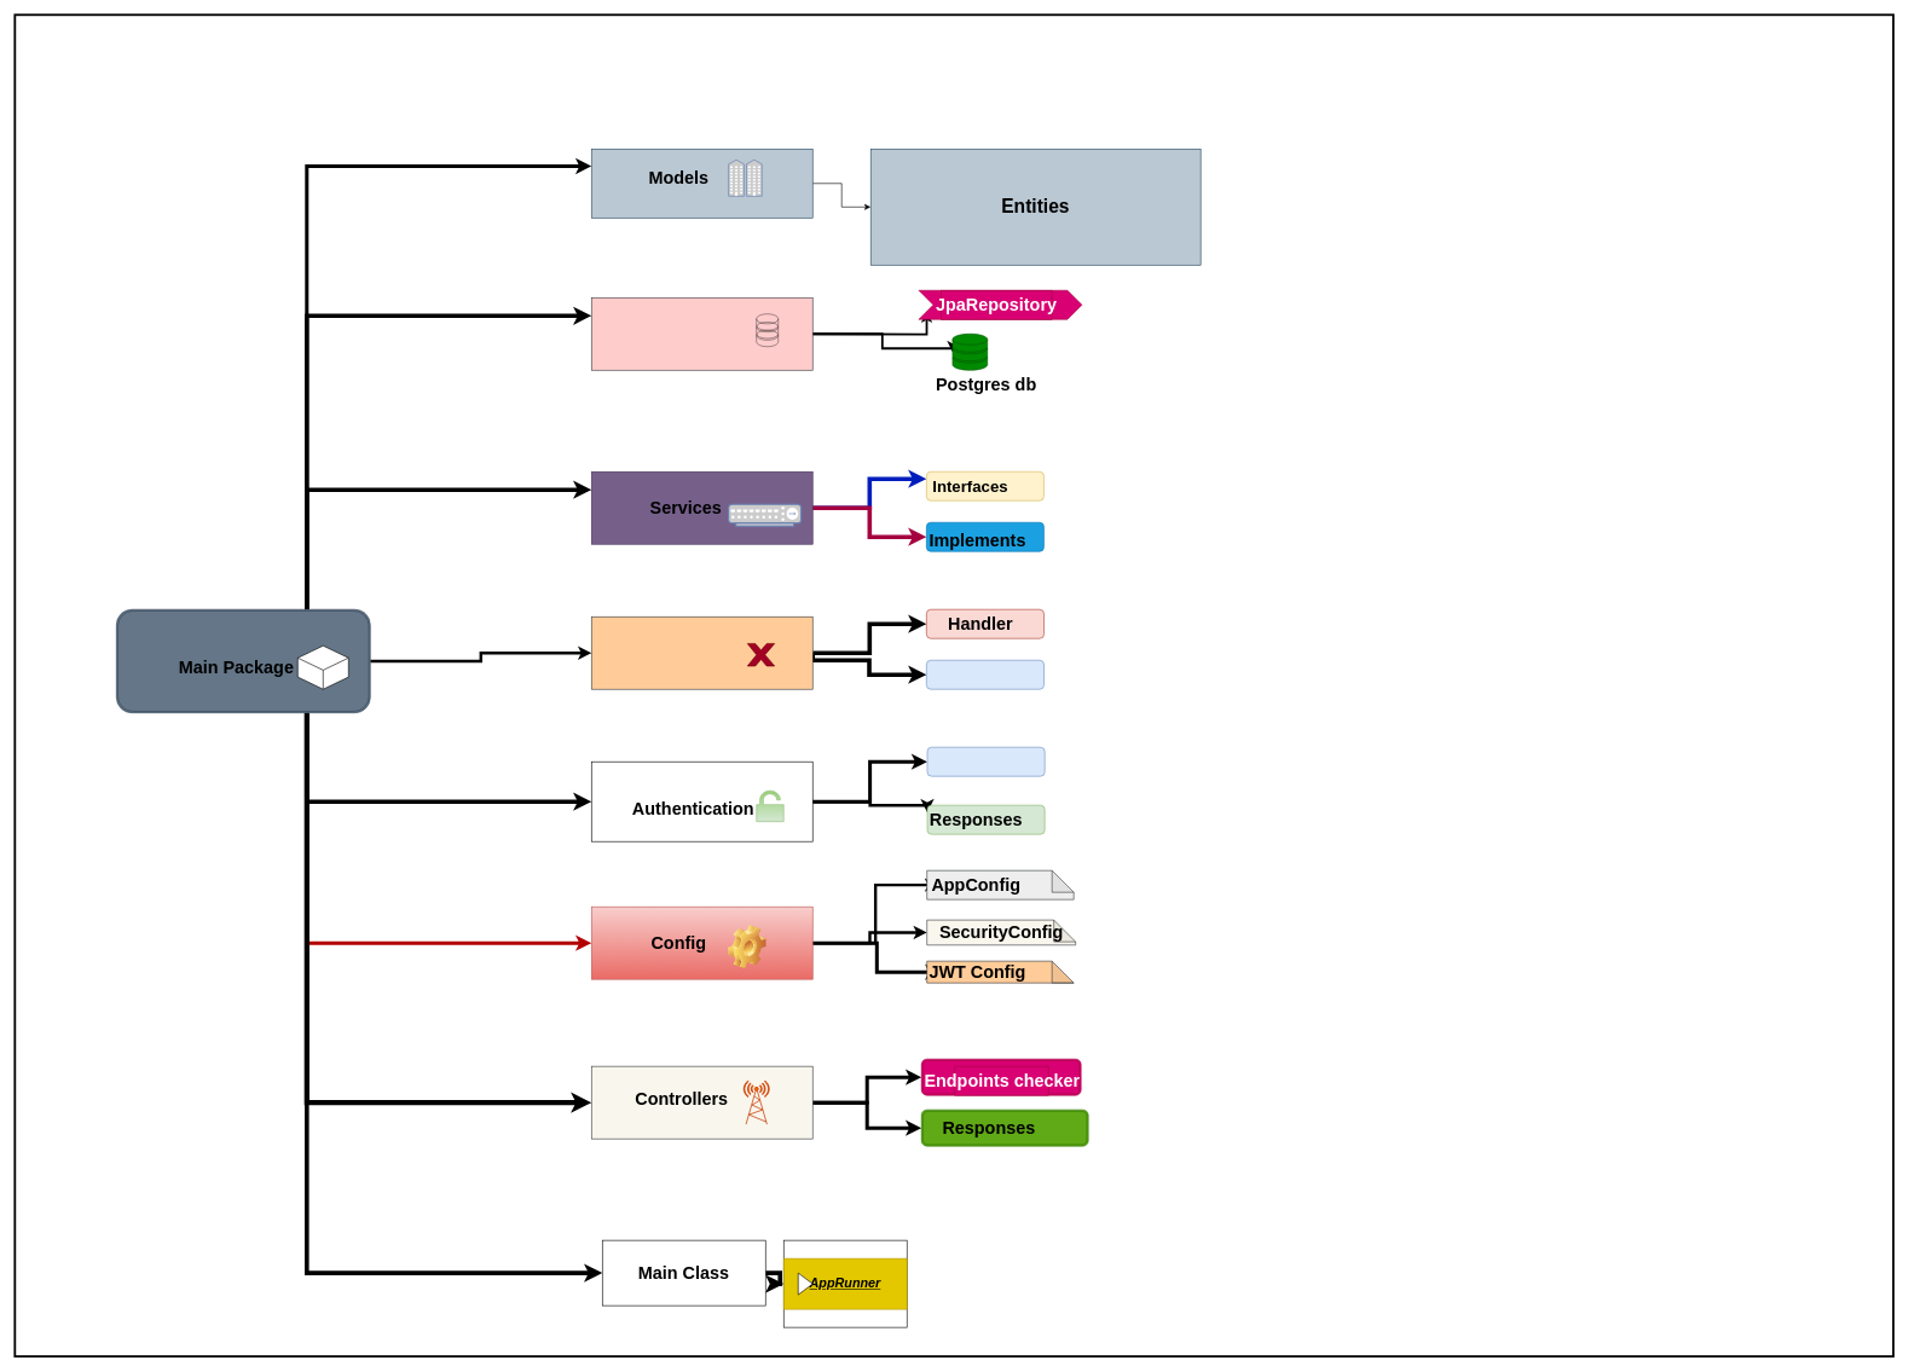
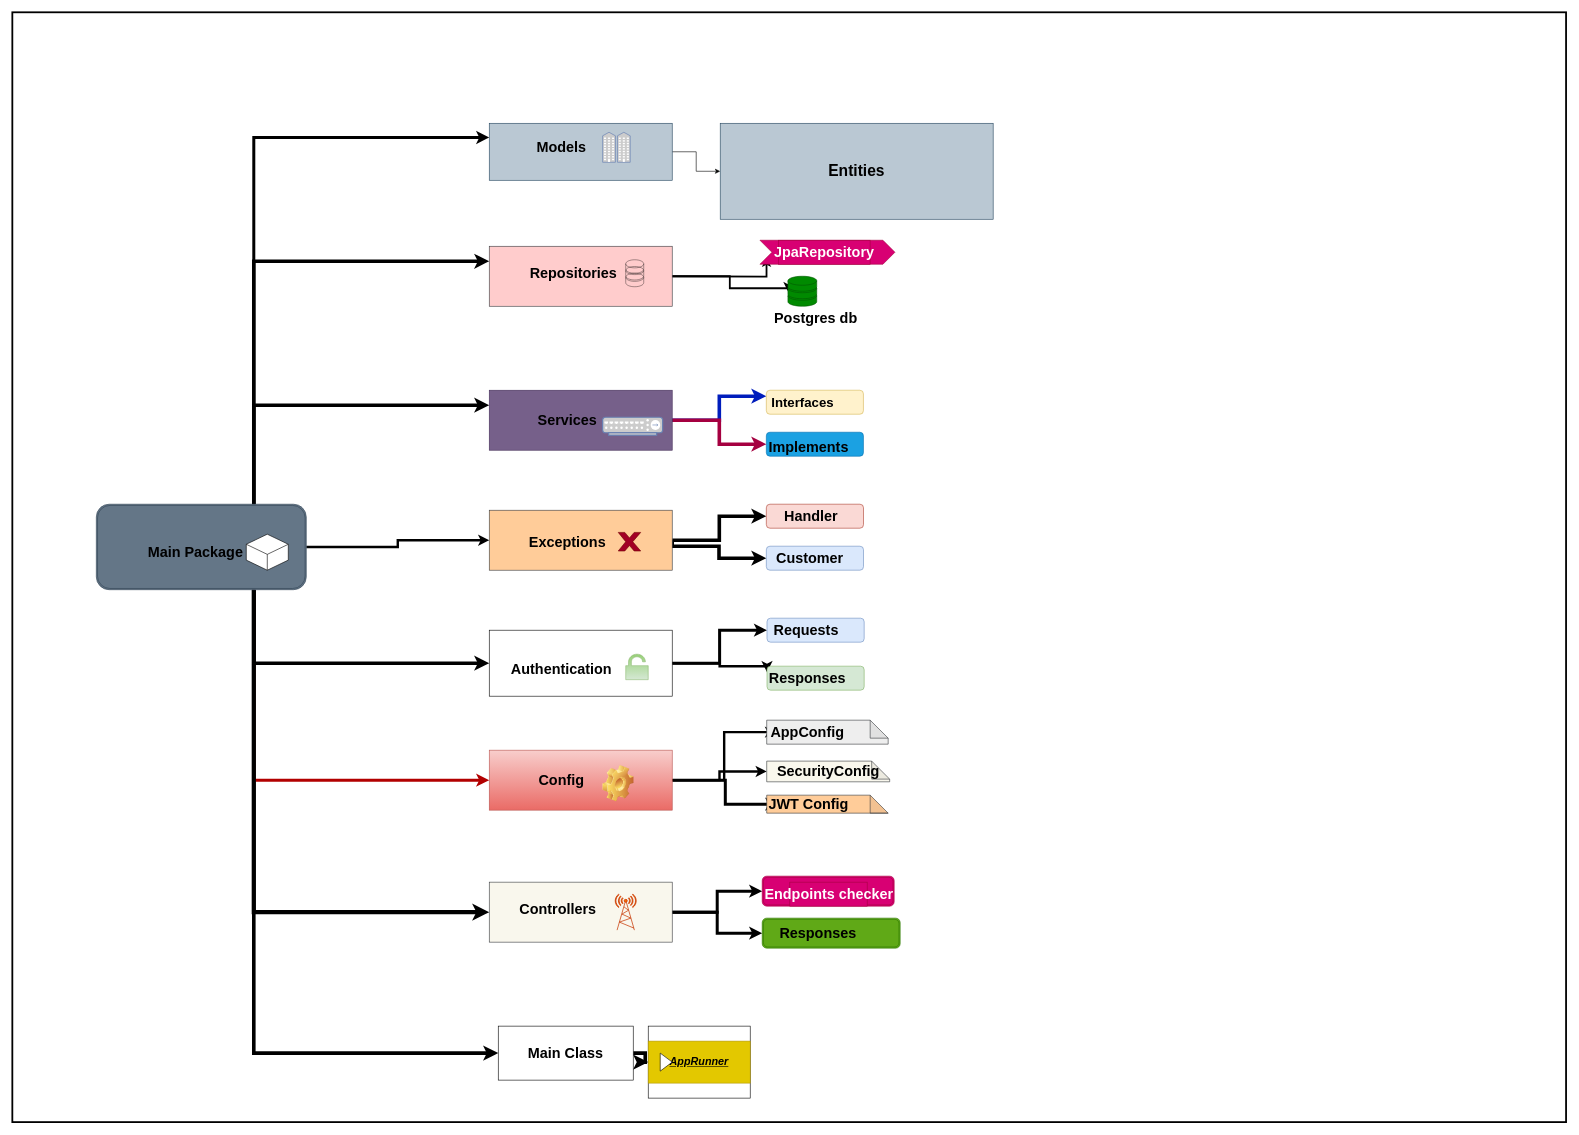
+ <mxCell id="38" value="Repositories" style="text;strokeColor=none;fillColor=none;html=1;fontSize=24;fontStyle=1;verticalAlign=middle;align=center;" parent="1" vertex="1"><mxGeometry x="880" y="430" width="150" height="50" as="geometry" /></mxCell>
+ <mxCell id="36" value="Exceptions" style="text;strokeColor=none;fillColor=none;html=1;fontSize=24;fontStyle=1;verticalAlign=middle;align=center;" parent="1" vertex="1"><mxGeometry x="870" y="877.5" width="150" height="50" as="geometry" /></mxCell>
+ <mxCell id="72" value="Customer" style="text;strokeColor=none;fillColor=none;html=1;fontSize=24;fontStyle=1;verticalAlign=middle;align=center;" vertex="1" parent="1"><mxGeometry x="1299" y="910" width="100" height="40" as="geometry" /></mxCell>
+ <mxCell id="59" value="Requests" style="text;strokeColor=none;fillColor=none;html=1;fontSize=24;fontStyle=1;verticalAlign=middle;align=center;" parent="1" vertex="1"><mxGeometry x="1293.13" y="1030" width="100" height="40" as="geometry" /></mxCell>
- <mxCell id="35" value="Authentication" style="text;strokeColor=none;fillColor=none;html=1;fontSize=24;fontStyle=1;verticalAlign=middle;align=center;" parent="1" vertex="1"><mxGeometry x="880" y="1090" width="150" height="50" as="geometry" /></mxCell>
+ <mxCell id="35" value="Authentication" style="text;strokeColor=none;fillColor=none;html=1;fontSize=24;fontStyle=1;verticalAlign=middle;align=center;" parent="1" vertex="1"><mxGeometry x="860" y="1090" width="150" height="50" as="geometry" /></mxCell>
- <mxCell id="47" value="Controllers" style="text;strokeColor=none;fillColor=none;html=1;fontSize=24;fontStyle=1;verticalAlign=middle;align=center;" parent="1" vertex="1"><mxGeometry x="864" y="1490" width="150" height="50" as="geometry" /></mxCell>
+ <mxCell id="47" value="Controllers" style="text;strokeColor=none;fillColor=none;html=1;fontSize=24;fontStyle=1;verticalAlign=middle;align=center;" parent="1" vertex="1"><mxGeometry x="854" y="1490" width="150" height="50" as="geometry" /></mxCell>
